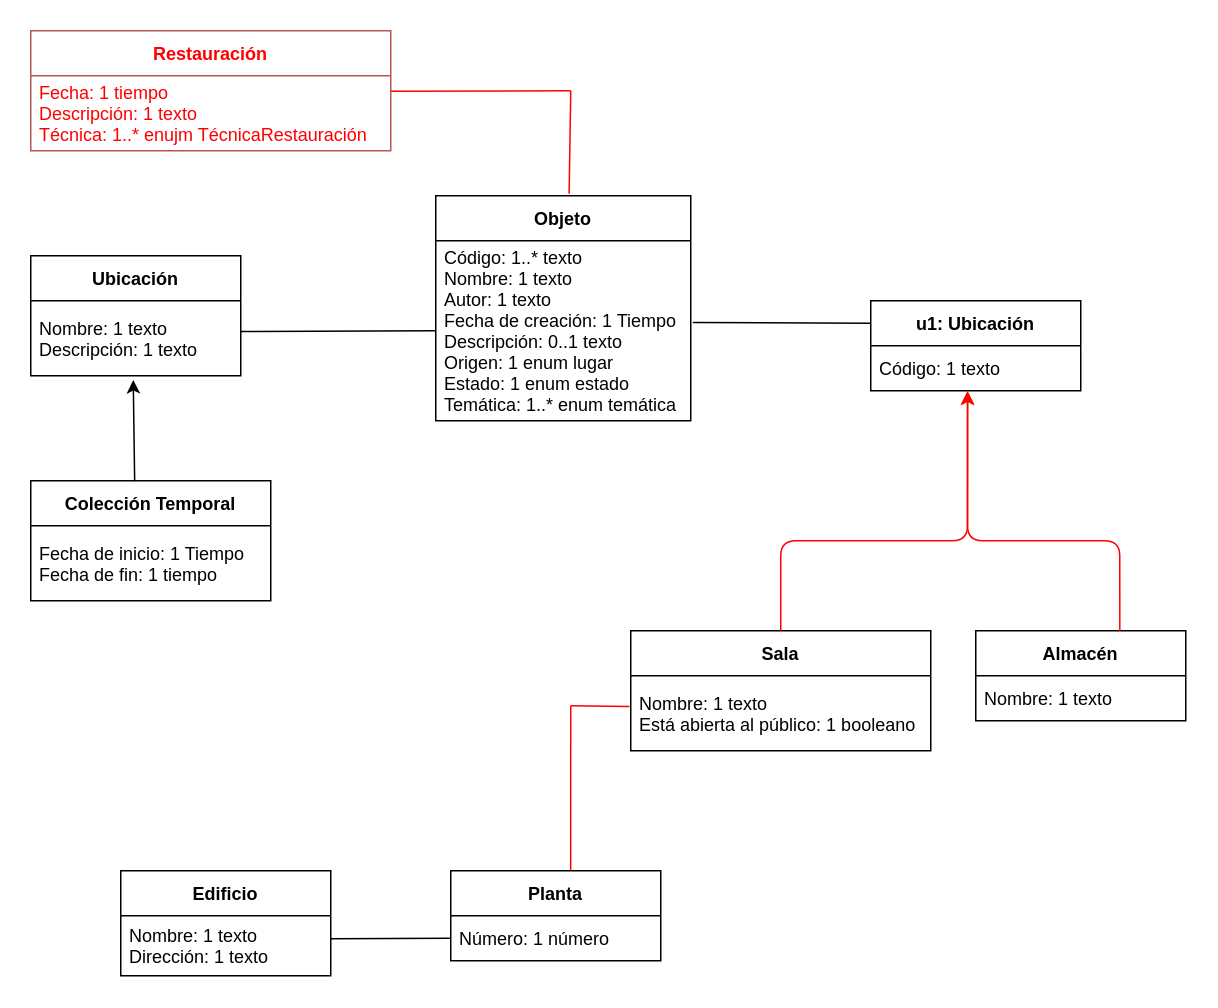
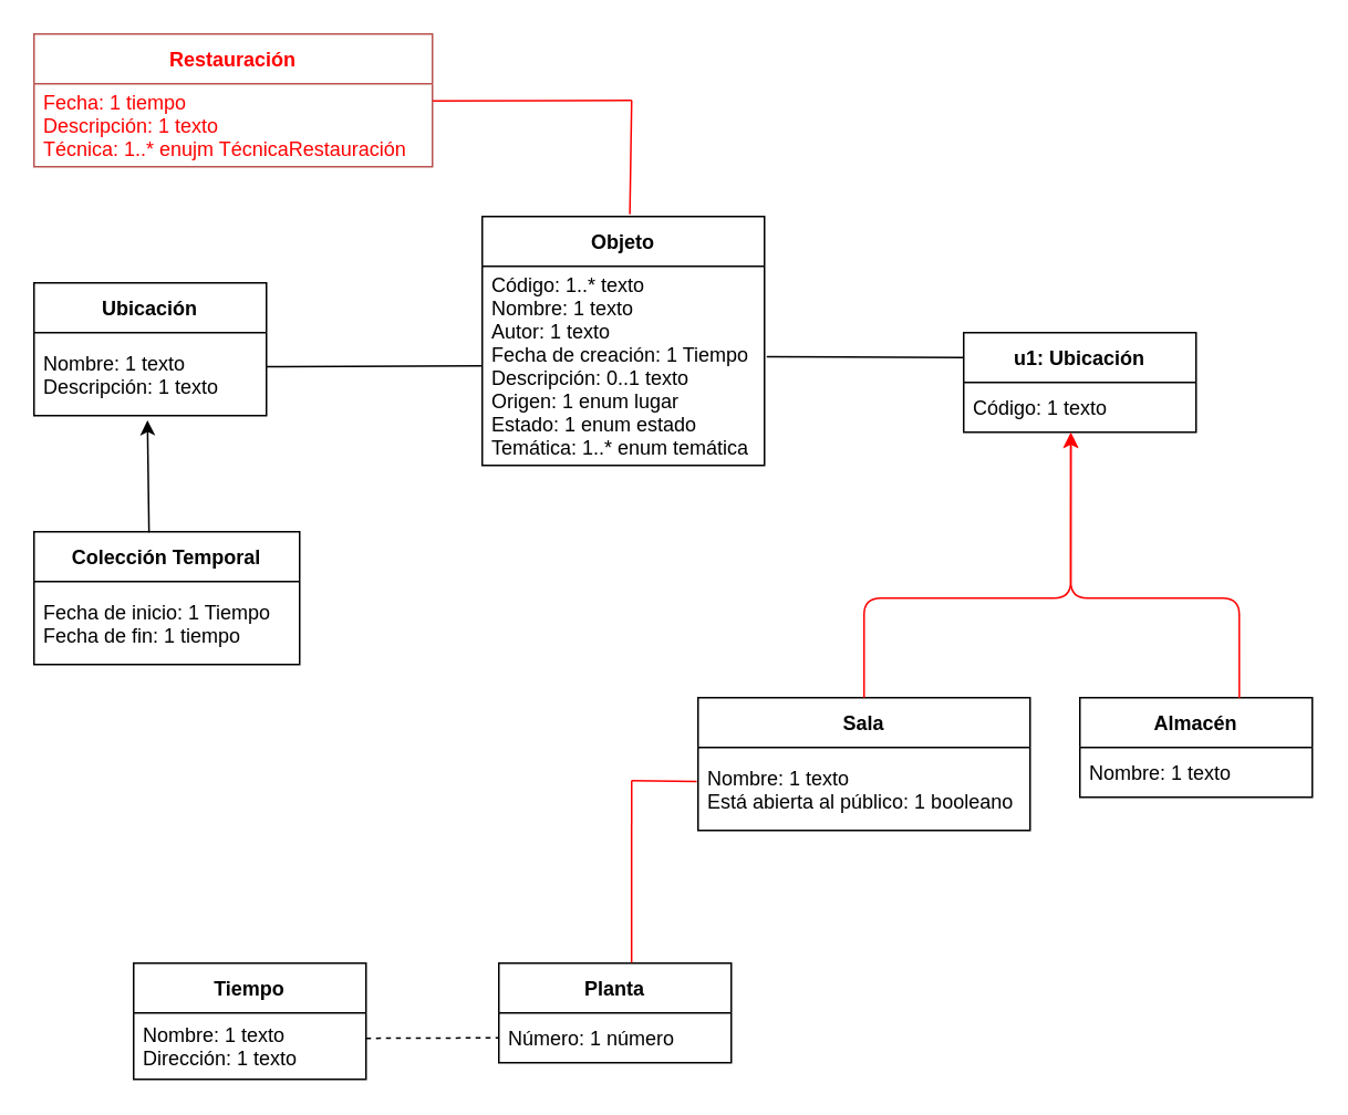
- <mxCell id="18" value="Edificio" style="swimlane;fontStyle=1;childLayout=stackLayout;horizontal=1;startSize=30;horizontalStack=0;resizeParent=1;resizeParentMax=0;resizeLast=0;collapsible=1;marginBottom=0;fillColor=none;" vertex="1" parent="1"><mxGeometry x="80" y="580" width="140" height="70" as="geometry" /></mxCell>
+ <mxCell id="18" value="Tiempo" style="swimlane;fontStyle=1;childLayout=stackLayout;horizontal=1;startSize=30;horizontalStack=0;resizeParent=1;resizeParentMax=0;resizeLast=0;collapsible=1;marginBottom=0;fillColor=none;" vertex="1" parent="1"><mxGeometry x="80" y="580" width="140" height="70" as="geometry" /></mxCell>
- <mxCell id="27" value="" style="endArrow=none;html=1;fontColor=#000000;strokeColor=#000000;exitX=1;exitY=0.382;exitDx=0;exitDy=0;exitPerimeter=0;entryX=0;entryY=0.5;entryDx=0;entryDy=0;" edge="1" parent="1" source="19" target="13"><mxGeometry width="50" height="50" relative="1" as="geometry"><mxPoint x="260" y="620" as="sourcePoint" /><mxPoint x="310" y="570" as="targetPoint" /></mxGeometry></mxCell>
+ <mxCell id="27" value="" style="endArrow=none;html=1;fontColor=#000000;strokeColor=#000000;exitX=1;exitY=0.382;exitDx=0;exitDy=0;exitPerimeter=0;entryX=0;entryY=0.5;entryDx=0;entryDy=0;dashed=1;" edge="1" parent="1" source="19" target="13"><mxGeometry width="50" height="50" relative="1" as="geometry"><mxPoint x="260" y="620" as="sourcePoint" /><mxPoint x="310" y="570" as="targetPoint" /></mxGeometry></mxCell>
